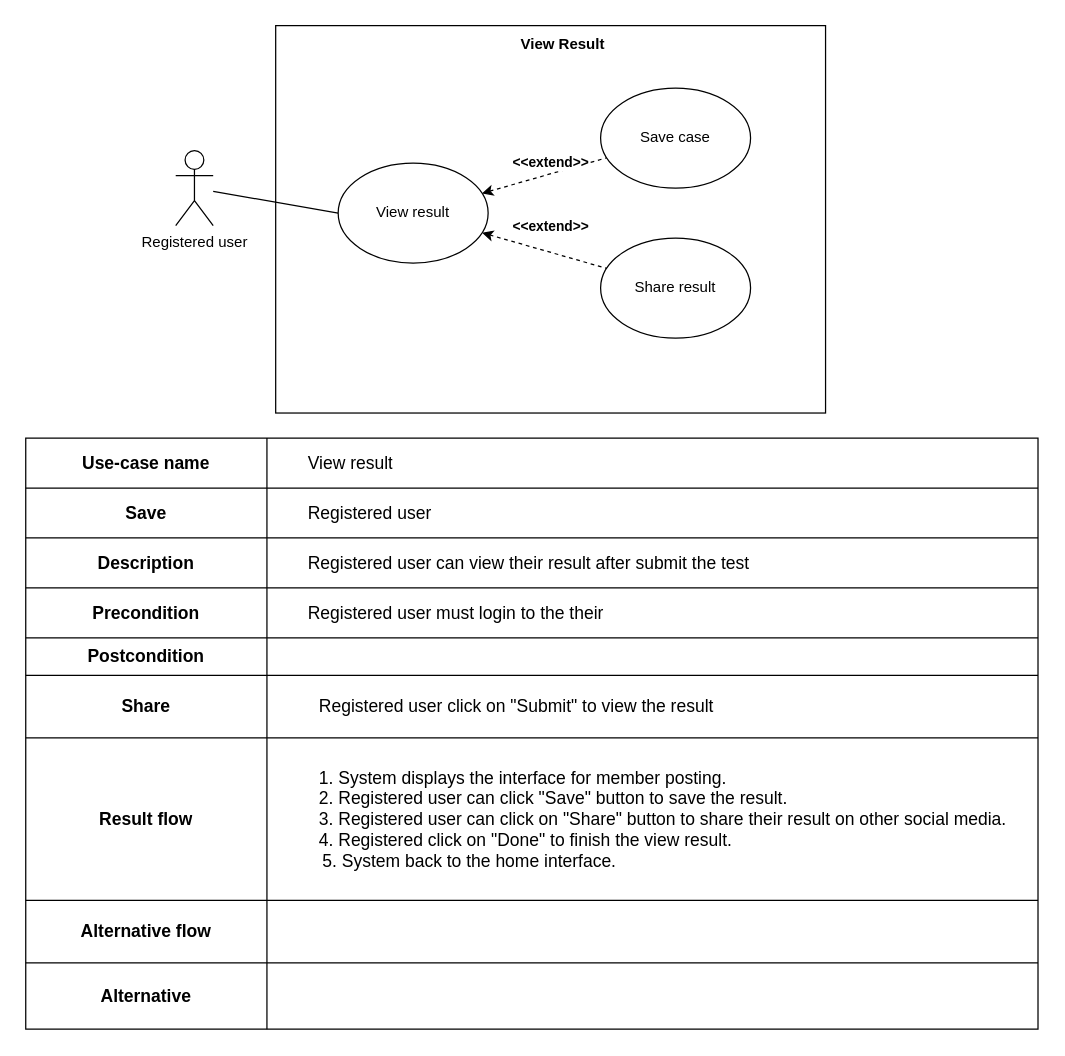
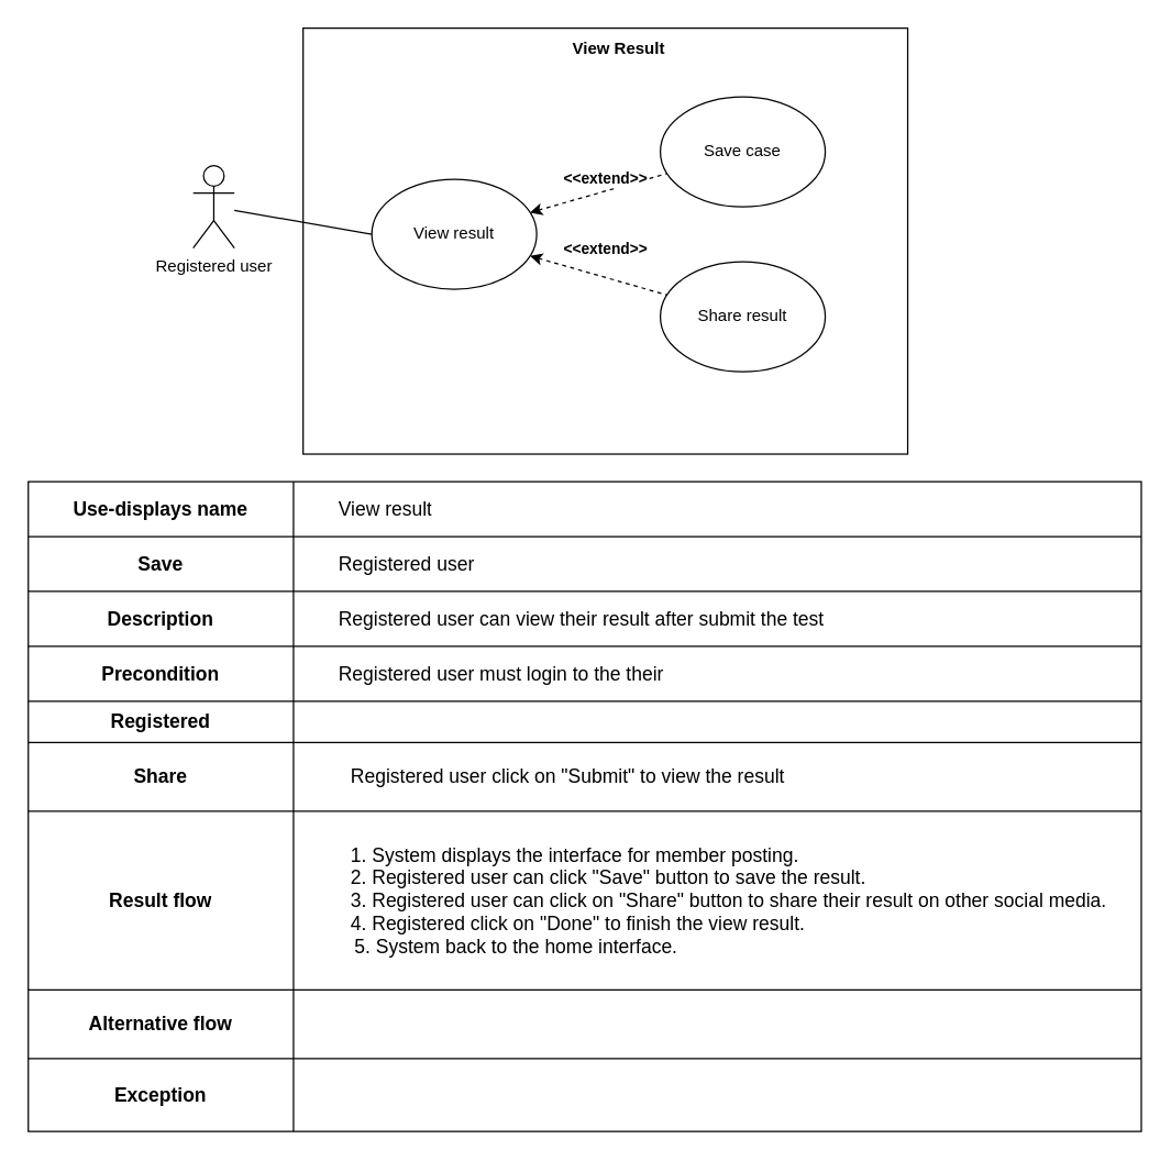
- <mxCell id="14" value="&lt;b&gt;Use-case name&lt;/b&gt;" style="shape=partialRectangle;html=1;whiteSpace=wrap;connectable=0;overflow=hidden;fillColor=none;top=0;left=0;bottom=0;right=0;pointerEvents=1;fontSize=14;" vertex="1" parent="13"><mxGeometry width="193" height="40" as="geometry"><mxRectangle width="193" height="40" as="alternateBounds" /></mxGeometry></mxCell>
+ <mxCell id="14" value="&lt;b&gt;Use-displays name&lt;/b&gt;" style="shape=partialRectangle;html=1;whiteSpace=wrap;connectable=0;overflow=hidden;fillColor=none;top=0;left=0;bottom=0;right=0;pointerEvents=1;fontSize=14;" vertex="1" parent="13"><mxGeometry width="193" height="40" as="geometry"><mxRectangle width="193" height="40" as="alternateBounds" /></mxGeometry></mxCell>
- <mxCell id="26" value="&lt;b&gt;Postcondition&lt;/b&gt;" style="shape=partialRectangle;html=1;whiteSpace=wrap;connectable=0;overflow=hidden;fillColor=none;top=0;left=0;bottom=0;right=0;pointerEvents=1;fontSize=14;" vertex="1" parent="25"><mxGeometry width="193" height="30" as="geometry"><mxRectangle width="193" height="30" as="alternateBounds" /></mxGeometry></mxCell>
+ <mxCell id="26" value="&lt;b&gt;Registered&lt;/b&gt;" style="shape=partialRectangle;html=1;whiteSpace=wrap;connectable=0;overflow=hidden;fillColor=none;top=0;left=0;bottom=0;right=0;pointerEvents=1;fontSize=14;" vertex="1" parent="25"><mxGeometry width="193" height="30" as="geometry"><mxRectangle width="193" height="30" as="alternateBounds" /></mxGeometry></mxCell>
- <mxCell id="38" value="&lt;b&gt;Alternative&lt;/b&gt;" style="shape=partialRectangle;html=1;whiteSpace=wrap;connectable=0;overflow=hidden;fillColor=none;top=0;left=0;bottom=0;right=0;pointerEvents=1;fontSize=14;" vertex="1" parent="37"><mxGeometry width="193" height="53" as="geometry"><mxRectangle width="193" height="53" as="alternateBounds" /></mxGeometry></mxCell>
+ <mxCell id="38" value="&lt;b&gt;Exception&lt;/b&gt;" style="shape=partialRectangle;html=1;whiteSpace=wrap;connectable=0;overflow=hidden;fillColor=none;top=0;left=0;bottom=0;right=0;pointerEvents=1;fontSize=14;" vertex="1" parent="37"><mxGeometry width="193" height="53" as="geometry"><mxRectangle width="193" height="53" as="alternateBounds" /></mxGeometry></mxCell>
